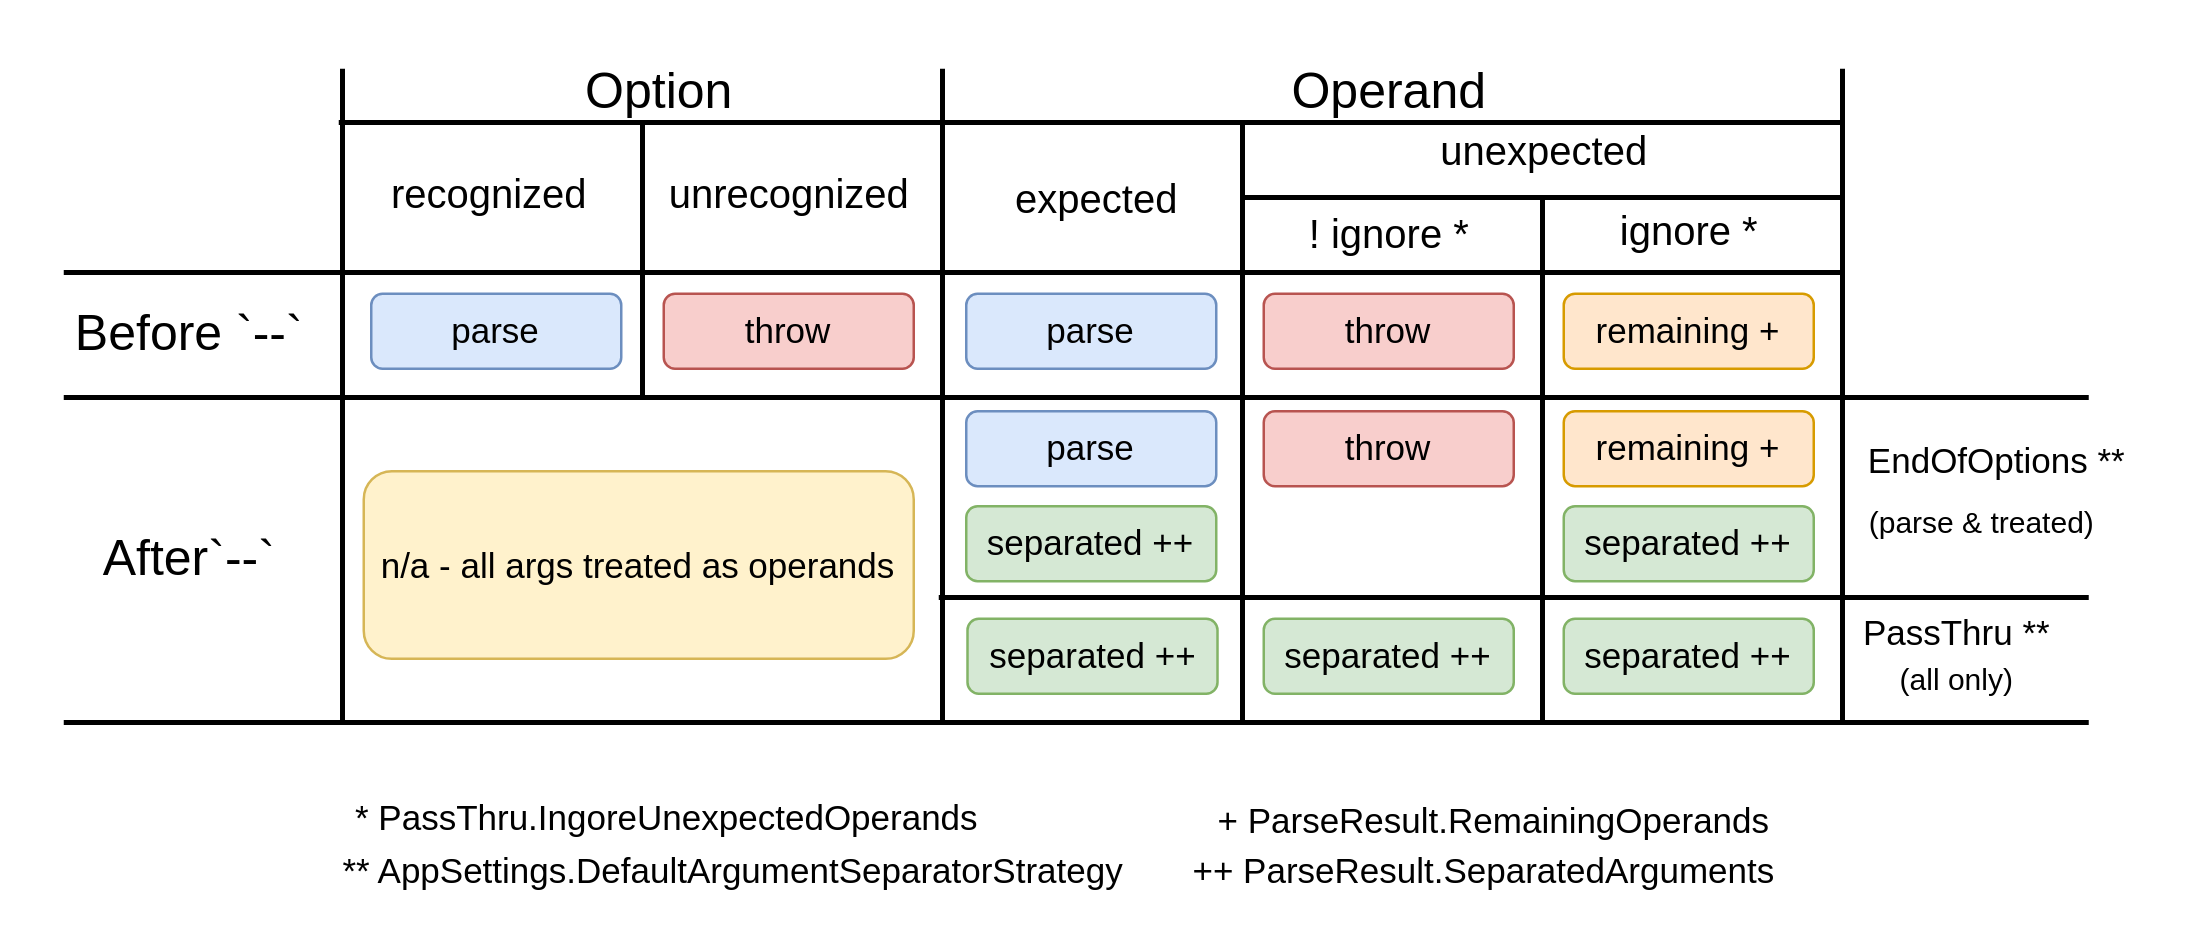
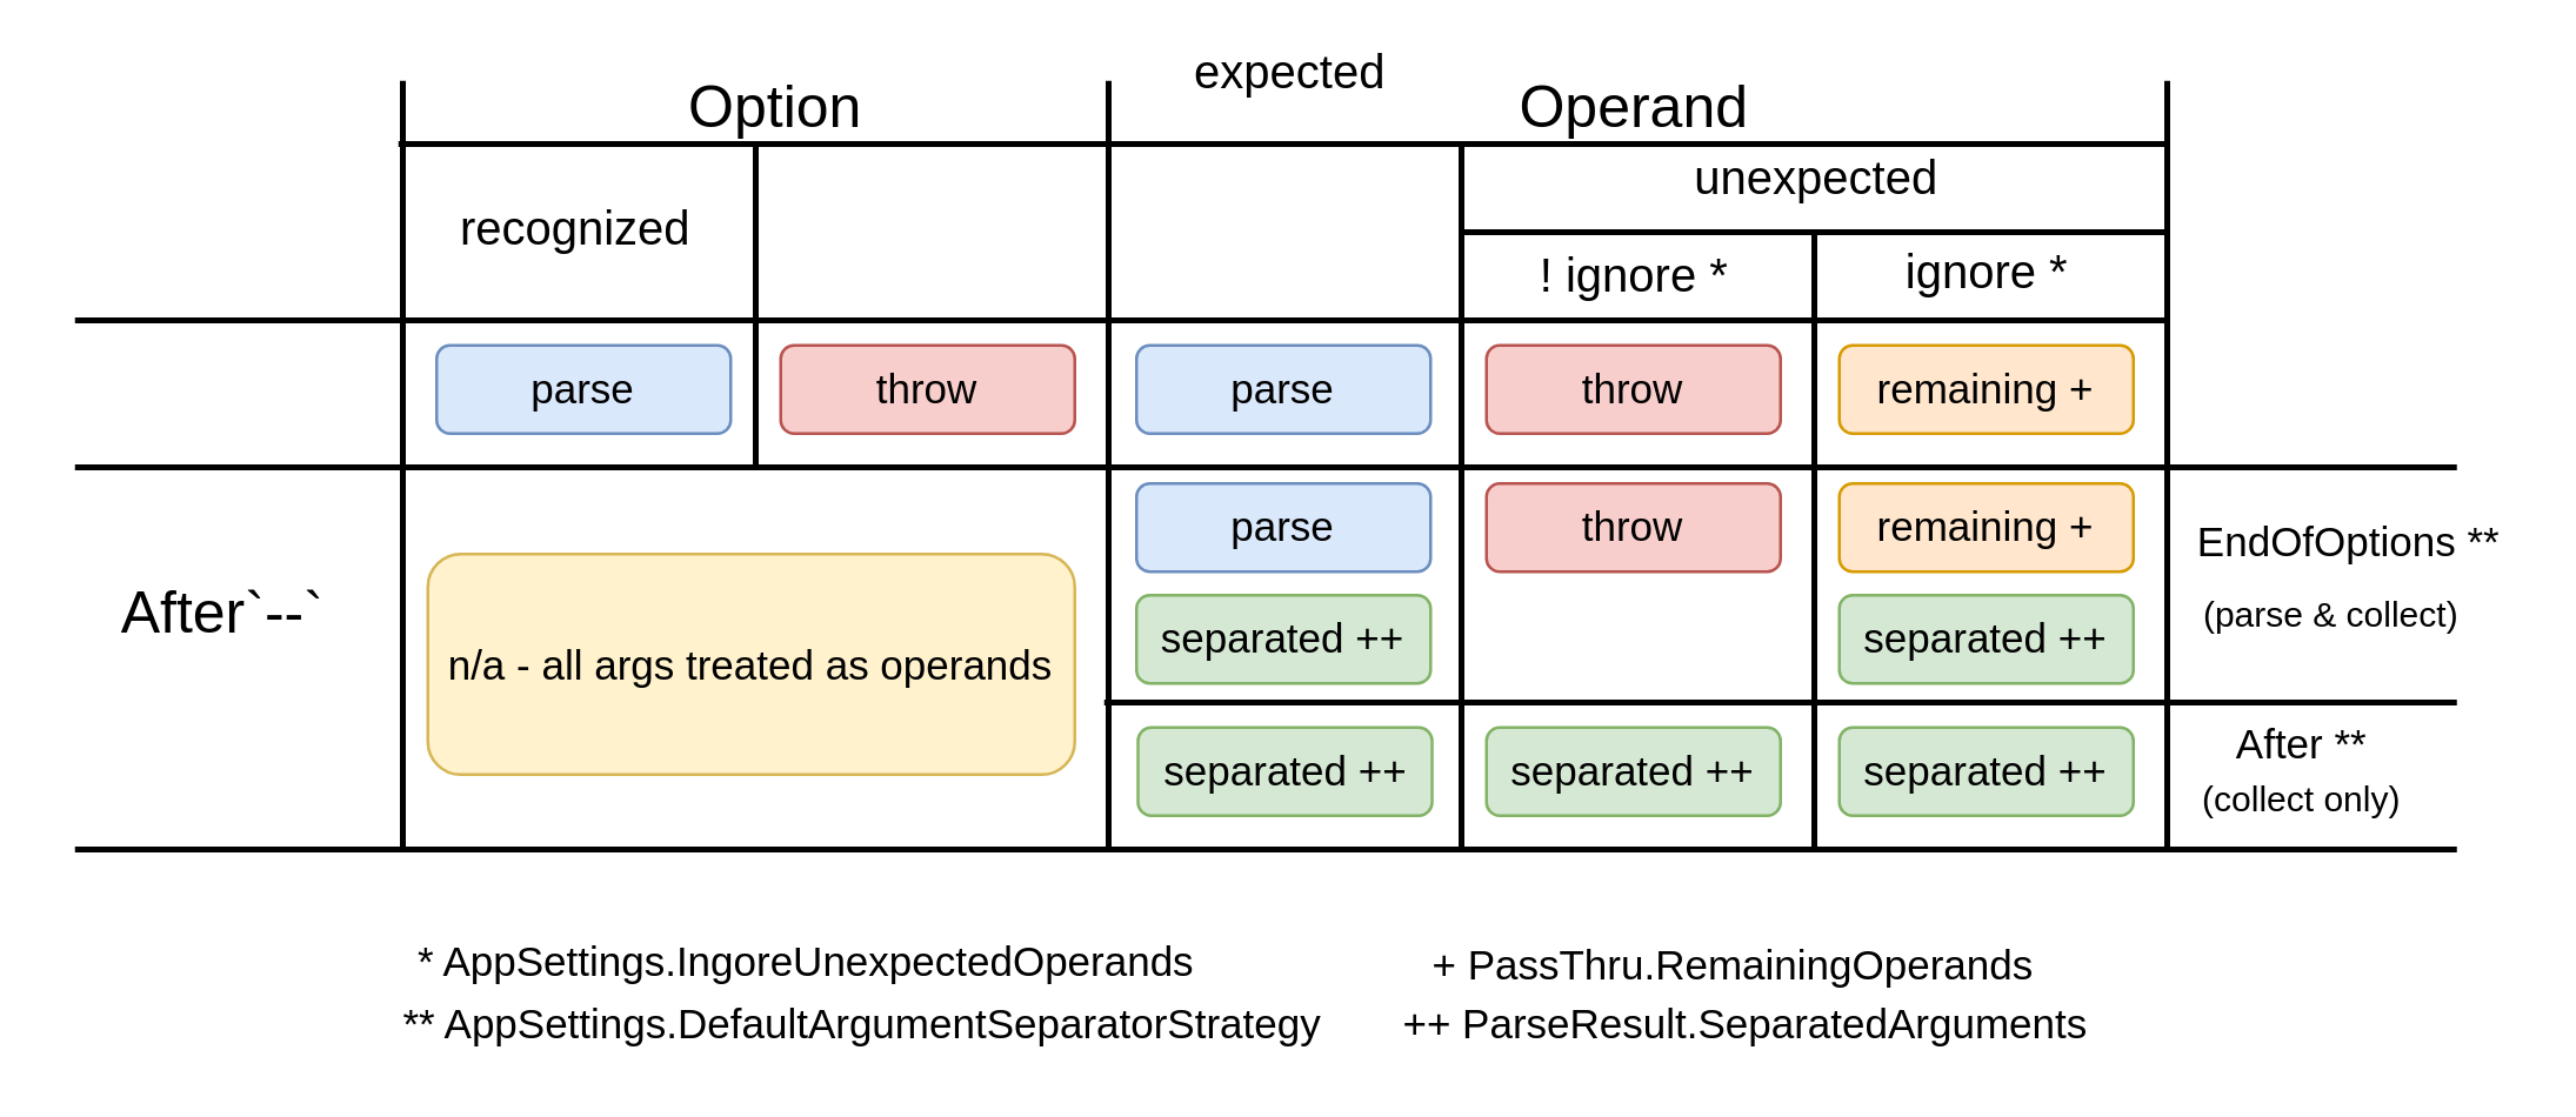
- <mxCell id="14" value="unrecognized" style="text;html=1;align=center;verticalAlign=middle;resizable=0;points=[];autosize=1;fontSize=16;" parent="1" vertex="1"><mxGeometry x="260" y="67" width="110" height="20" as="geometry" /></mxCell>
- <mxCell id="15" value="expected" style="text;html=1;align=center;verticalAlign=middle;resizable=0;points=[];autosize=1;fontSize=16;" parent="1" vertex="1"><mxGeometry x="400.5" y="67" width="75" height="23" as="geometry" /></mxCell>
+ <mxCell id="15" value="expected" style="text;html=1;align=center;verticalAlign=middle;resizable=0;points=[];autosize=1;fontSize=16;" parent="1" vertex="1"><mxGeometry x="400.5" y="12" width="75" height="23" as="geometry" /></mxCell>
- <mxCell id="9" value="Before `--`" style="text;html=1;align=center;verticalAlign=middle;resizable=0;points=[];autosize=1;fontSize=20;" parent="1" vertex="1"><mxGeometry x="20" y="117" width="110" height="30" as="geometry" /></mxCell>
- <mxCell id="44" value="(parse &amp;amp; treated)" style="text;html=1;align=center;verticalAlign=middle;resizable=0;points=[];autosize=1;" parent="1" vertex="1"><mxGeometry x="743" y="200" width="97" height="18" as="geometry" /></mxCell>
+ <mxCell id="44" value="(parse &amp;amp; collect)" style="text;html=1;align=center;verticalAlign=middle;resizable=0;points=[];autosize=1;" parent="1" vertex="1"><mxGeometry x="743" y="200" width="97" height="18" as="geometry" /></mxCell>
- <mxCell id="10" value="After`--`" style="text;html=1;align=center;verticalAlign=middle;resizable=0;points=[];autosize=1;fontSize=20;" parent="1" vertex="1"><mxGeometry x="35" y="207" width="80" height="30" as="geometry" /></mxCell>
+ <mxCell id="10" value="After`--`" style="text;html=1;align=center;verticalAlign=middle;resizable=0;points=[];autosize=1;fontSize=20;" parent="1" vertex="1"><mxGeometry x="35" y="192" width="80" height="30" as="geometry" /></mxCell>
- <mxCell id="38" value="PassThru **" style="text;html=1;align=center;verticalAlign=middle;resizable=0;points=[];autosize=1;fontSize=14;" parent="1" vertex="1"><mxGeometry x="739" y="242" width="85" height="21" as="geometry" /></mxCell>
+ <mxCell id="38" value="After **" style="text;html=1;align=center;verticalAlign=middle;resizable=0;points=[];autosize=1;fontSize=14;" parent="1" vertex="1"><mxGeometry x="739" y="242" width="85" height="21" as="geometry" /></mxCell>
- <mxCell id="45" value="(all only)" style="text;html=1;align=center;verticalAlign=middle;resizable=0;points=[];autosize=1;" parent="1" vertex="1"><mxGeometry x="743" y="263" width="77" height="18" as="geometry" /></mxCell>
+ <mxCell id="45" value="(collect only)" style="text;html=1;align=center;verticalAlign=middle;resizable=0;points=[];autosize=1;" parent="1" vertex="1"><mxGeometry x="743" y="263" width="77" height="18" as="geometry" /></mxCell>
- <mxCell id="42" value="* PassThru.IngoreUnexpectedOperands" style="text;html=1;align=left;verticalAlign=middle;resizable=0;points=[];autosize=1;fontSize=14;" parent="1" vertex="1"><mxGeometry x="140" y="317" width="280" height="20" as="geometry" /></mxCell>
+ <mxCell id="42" value="* AppSettings.IngoreUnexpectedOperands" style="text;html=1;align=left;verticalAlign=middle;resizable=0;points=[];autosize=1;fontSize=14;" parent="1" vertex="1"><mxGeometry x="140" y="317" width="280" height="20" as="geometry" /></mxCell>
- <mxCell id="40" value="&lt;font&gt;+ ParseResult.RemainingOperands&lt;/font&gt;" style="text;html=1;align=left;verticalAlign=middle;resizable=0;points=[];autosize=1;fontSize=14;fontColor=#000000;" parent="1" vertex="1"><mxGeometry x="485" y="318" width="240" height="20" as="geometry" /></mxCell>
+ <mxCell id="40" value="&lt;font&gt;+ PassThru.RemainingOperands&lt;/font&gt;" style="text;html=1;align=left;verticalAlign=middle;resizable=0;points=[];autosize=1;fontSize=14;fontColor=#000000;" parent="1" vertex="1"><mxGeometry x="485" y="318" width="240" height="20" as="geometry" /></mxCell>
